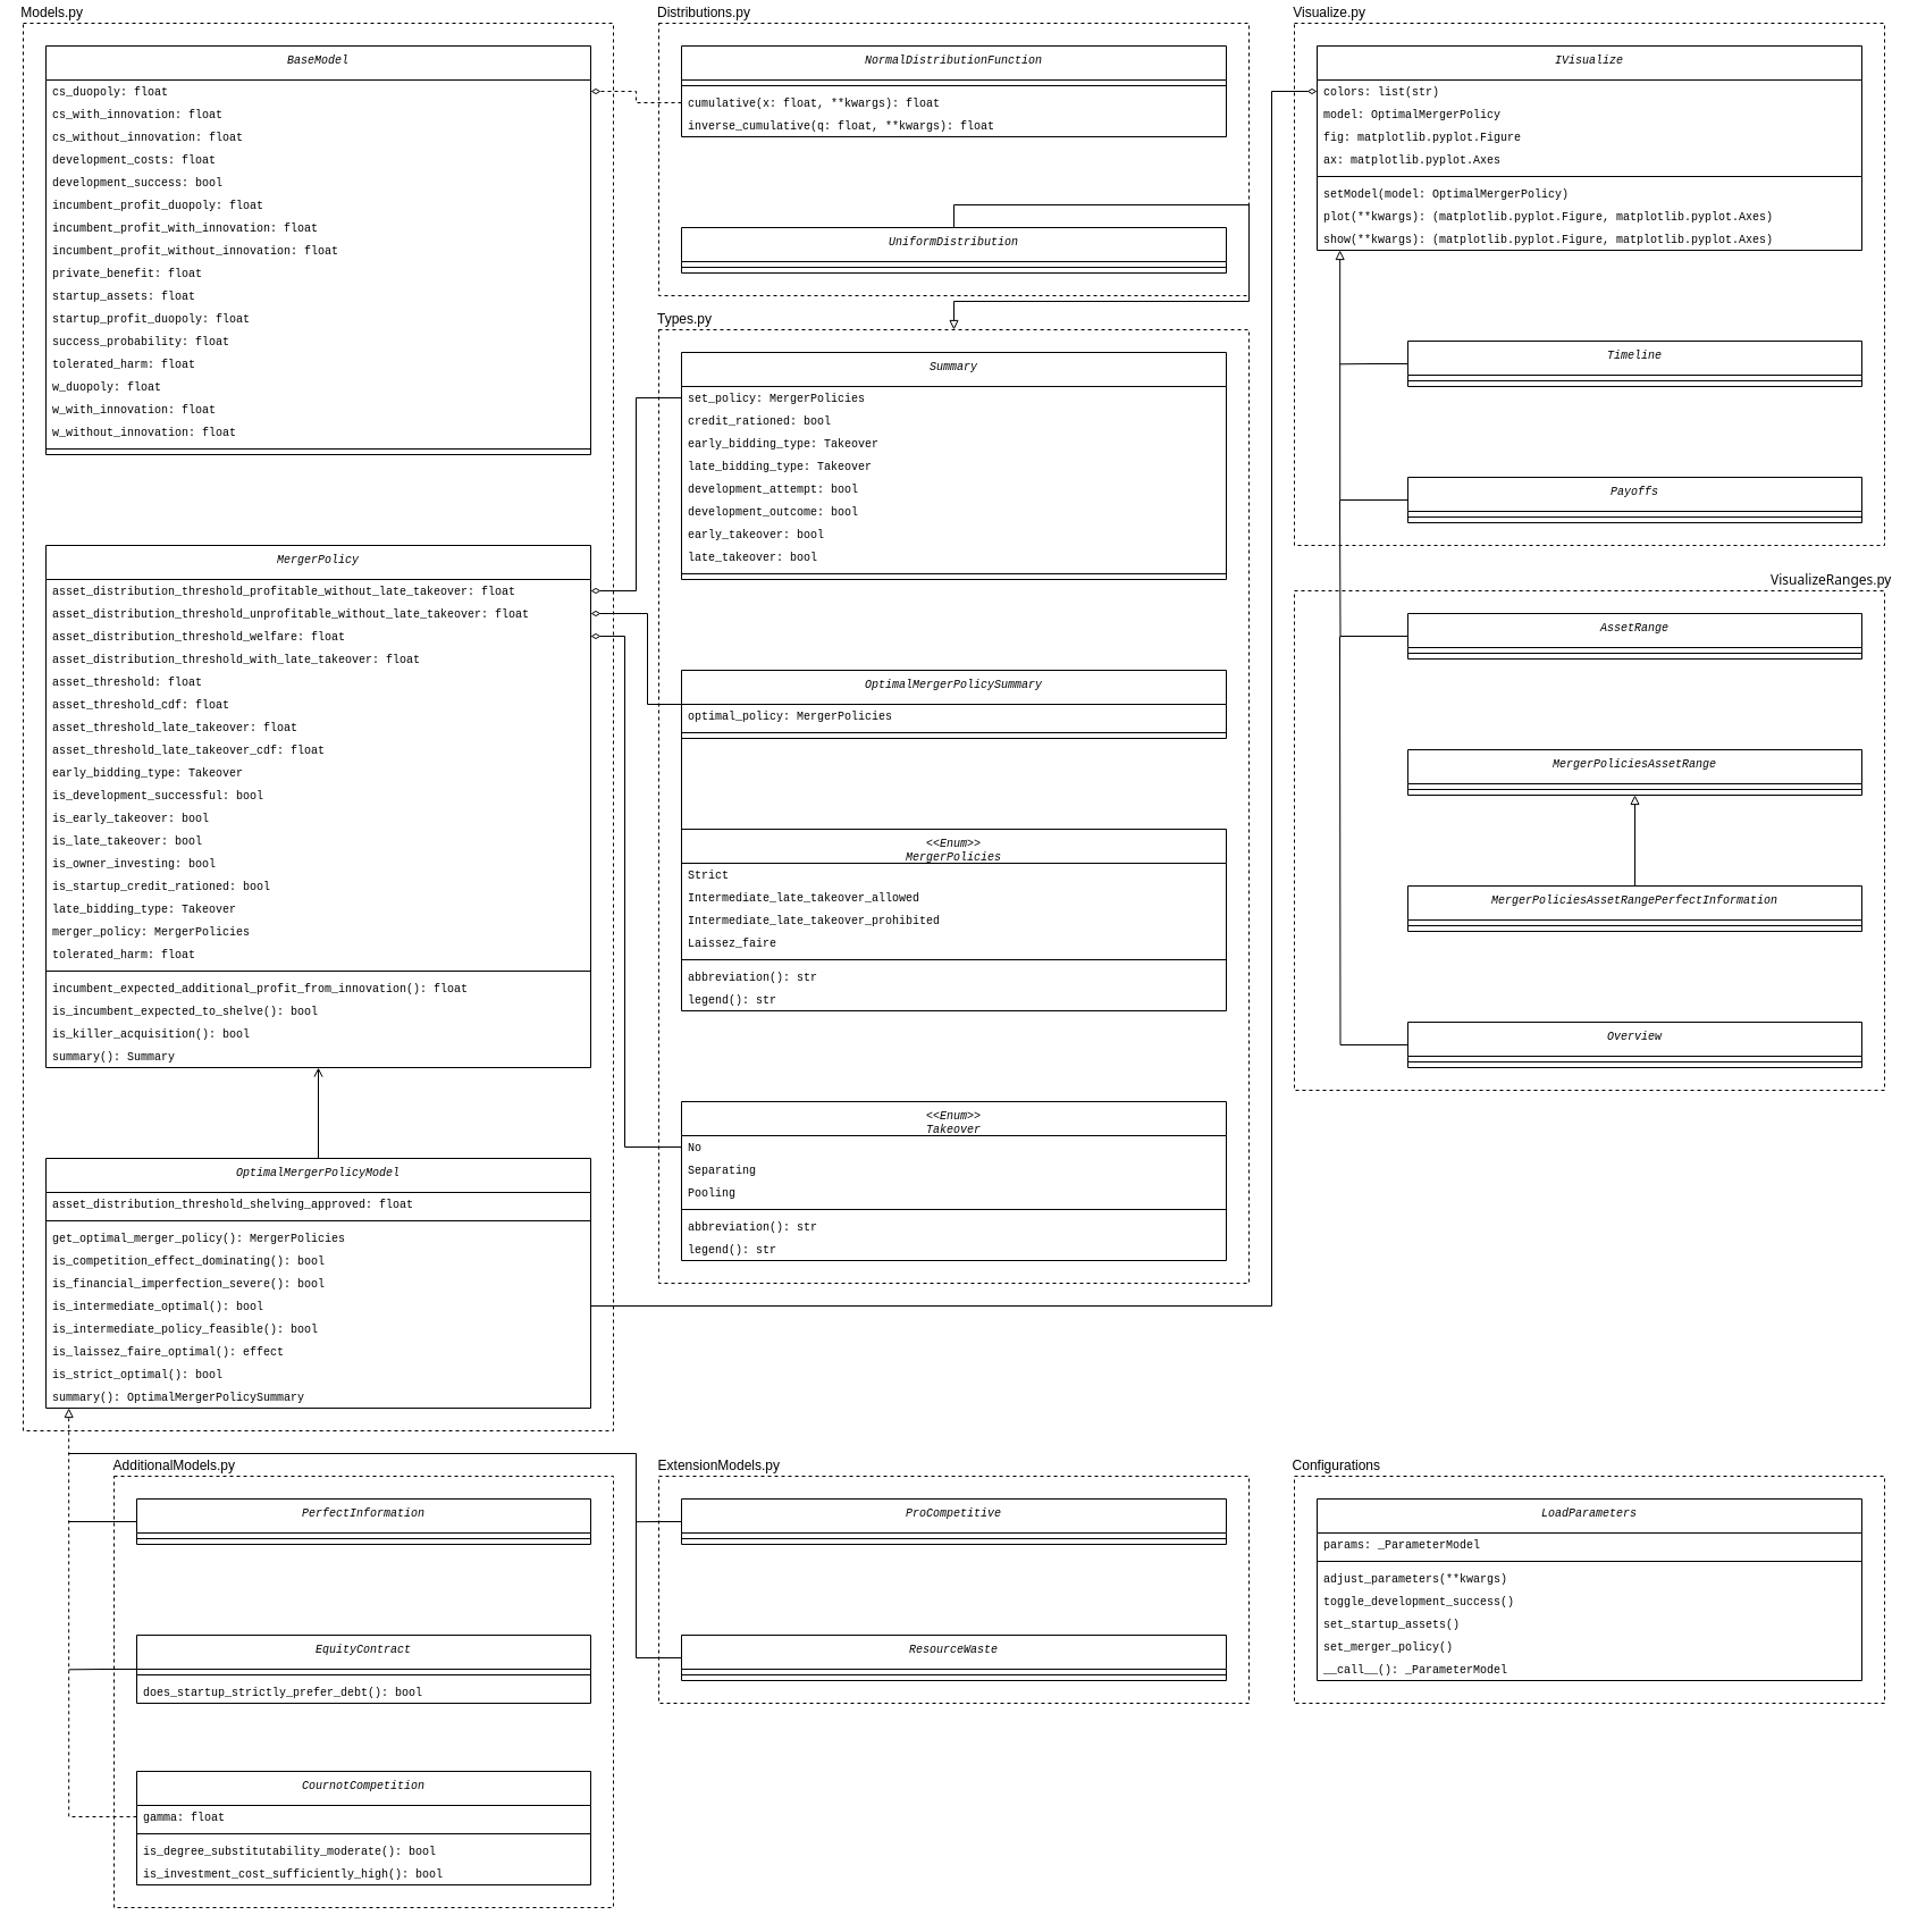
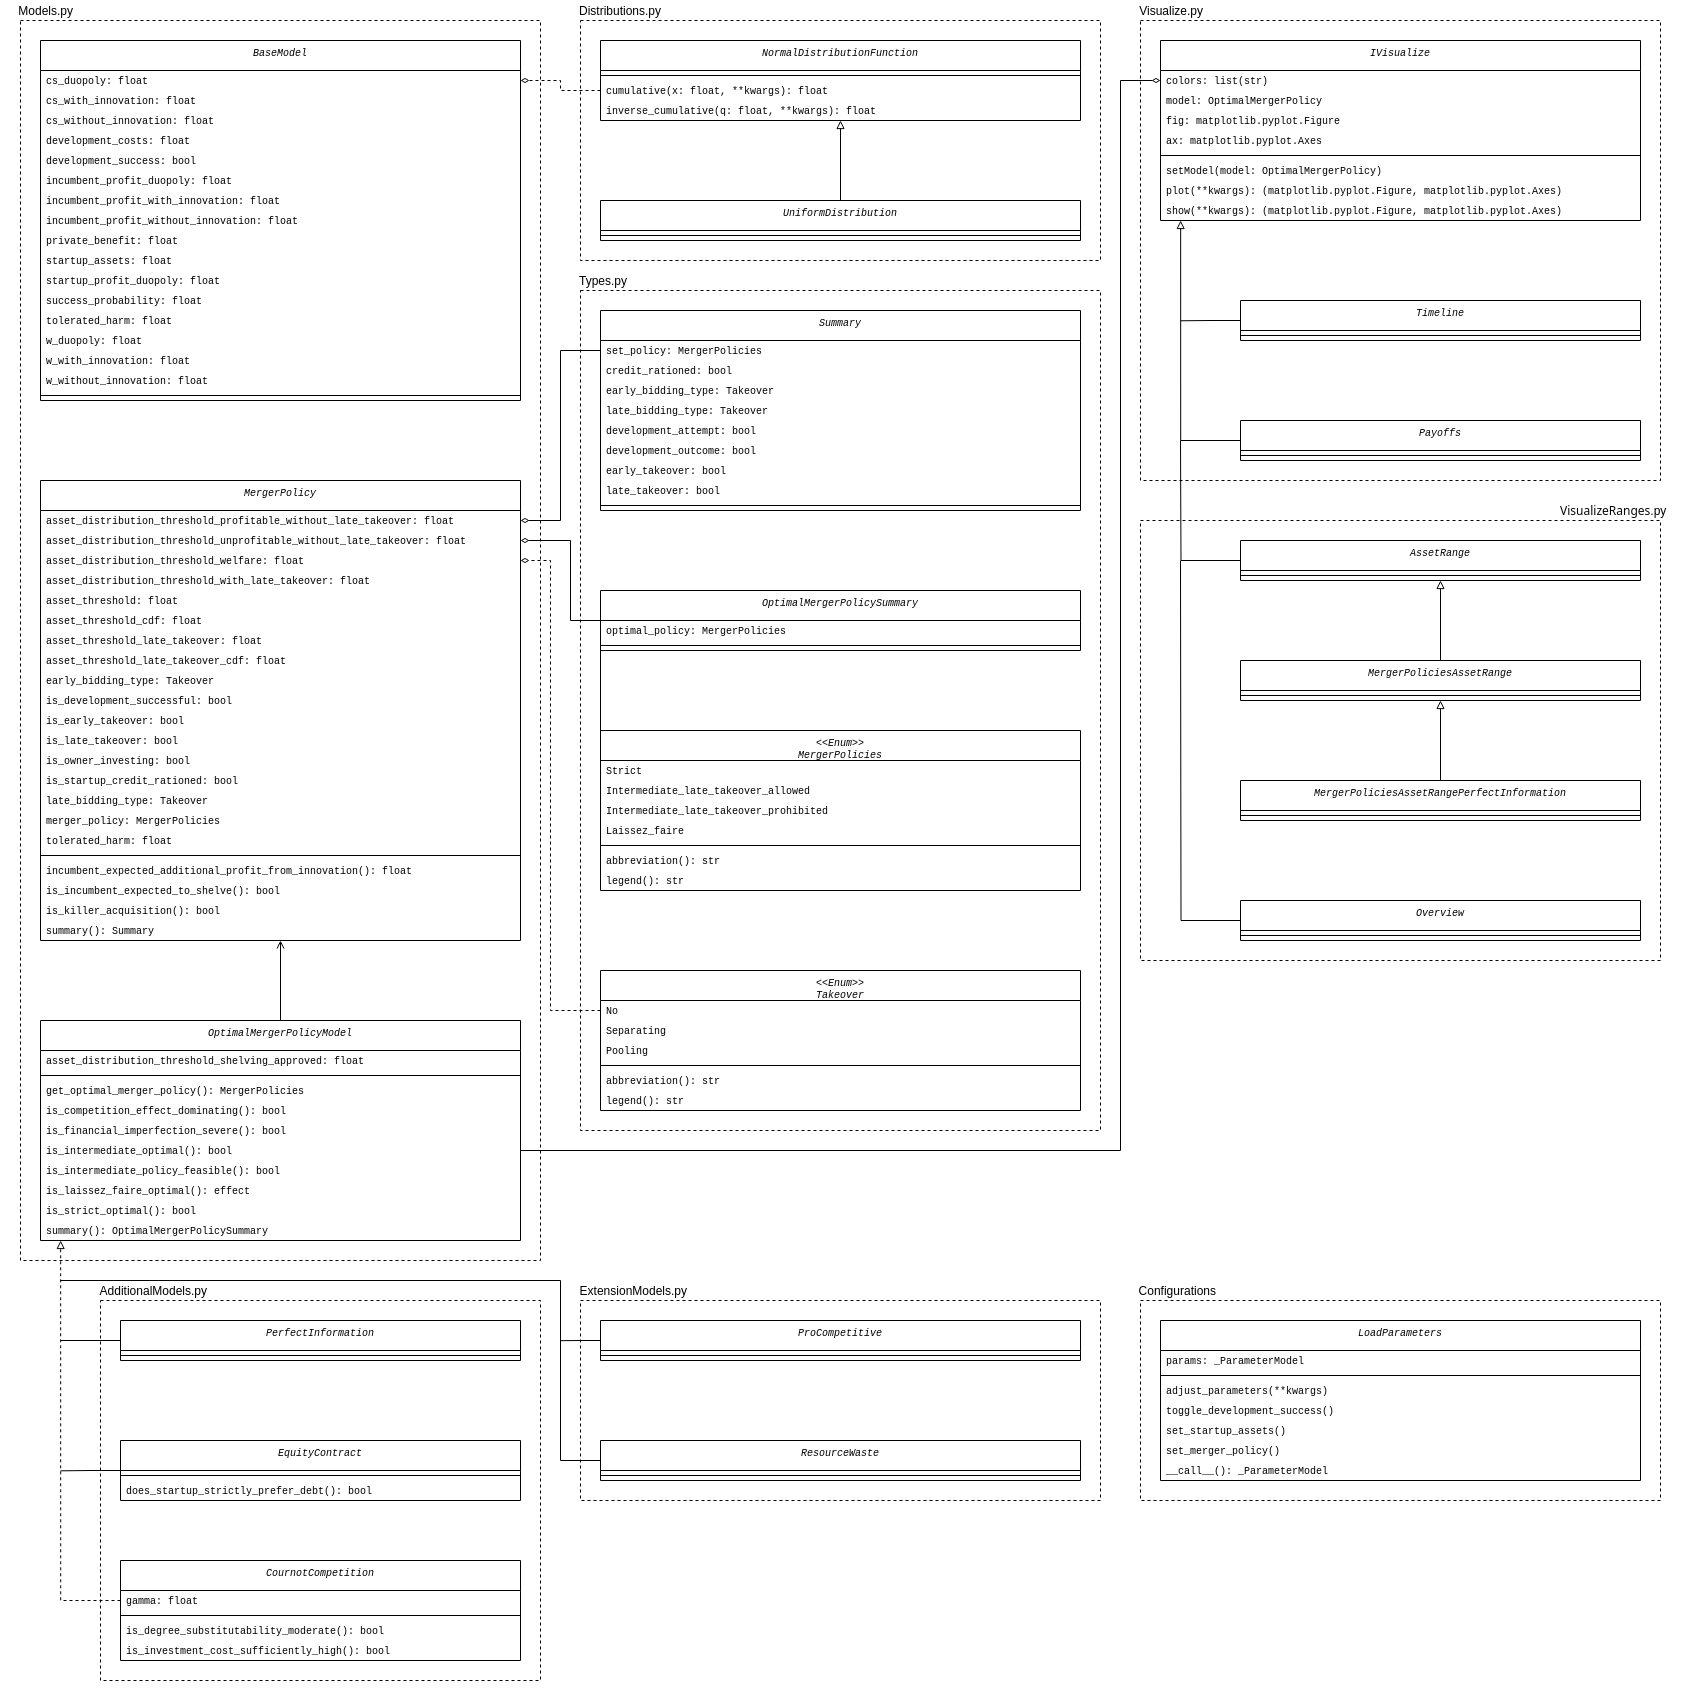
- <mxCell id="144" style="edgeStyle=orthogonalEdgeStyle;rounded=0;orthogonalLoop=1;jettySize=auto;html=1;exitX=0.5;exitY=0;exitDx=0;exitDy=0;endArrow=block;endFill=0;" edge="1" parent="1" source="145" target="3"><mxGeometry relative="1" as="geometry"><mxPoint x="840.143" y="140" as="targetPoint" /></mxGeometry></mxCell>
+ <mxCell id="144" style="edgeStyle=orthogonalEdgeStyle;rounded=0;orthogonalLoop=1;jettySize=auto;html=1;exitX=0.5;exitY=0;exitDx=0;exitDy=0;endArrow=block;endFill=0;entryX=0.5;entryY=1;entryDx=0;entryDy=0;entryPerimeter=0;" edge="1" parent="1" source="145" target="143"><mxGeometry relative="1" as="geometry"><mxPoint x="840.143" y="140" as="targetPoint" /></mxGeometry></mxCell>
+ <mxCell id="78" style="edgeStyle=orthogonalEdgeStyle;rounded=0;orthogonalLoop=1;jettySize=auto;html=1;exitX=0.5;exitY=0;exitDx=0;exitDy=0;entryX=0.5;entryY=1;entryDx=0;entryDy=0;endArrow=block;endFill=0;" edge="1" parent="1" source="79" target="137"><mxGeometry relative="1" as="geometry" /></mxCell>
- <mxCell id="114" style="edgeStyle=orthogonalEdgeStyle;rounded=0;orthogonalLoop=1;jettySize=auto;html=1;exitX=0;exitY=0.5;exitDx=0;exitDy=0;entryX=1;entryY=0.5;entryDx=0;entryDy=0;startArrow=none;startFill=0;endArrow=diamondThin;endFill=0;" parent="1" source="93" target="27" edge="1"><mxGeometry relative="1" as="geometry"><Array as="points"><mxPoint x="550" y="1010" /><mxPoint x="550" y="560" /></Array></mxGeometry></mxCell>
+ <mxCell id="114" style="edgeStyle=orthogonalEdgeStyle;rounded=0;orthogonalLoop=1;jettySize=auto;html=1;exitX=0;exitY=0.5;exitDx=0;exitDy=0;entryX=1;entryY=0.5;entryDx=0;entryDy=0;startArrow=none;startFill=0;endArrow=diamondThin;endFill=0;dashed=1;" parent="1" source="93" target="27" edge="1"><mxGeometry relative="1" as="geometry"><Array as="points"><mxPoint x="550" y="1010" /><mxPoint x="550" y="560" /></Array></mxGeometry></mxCell>
